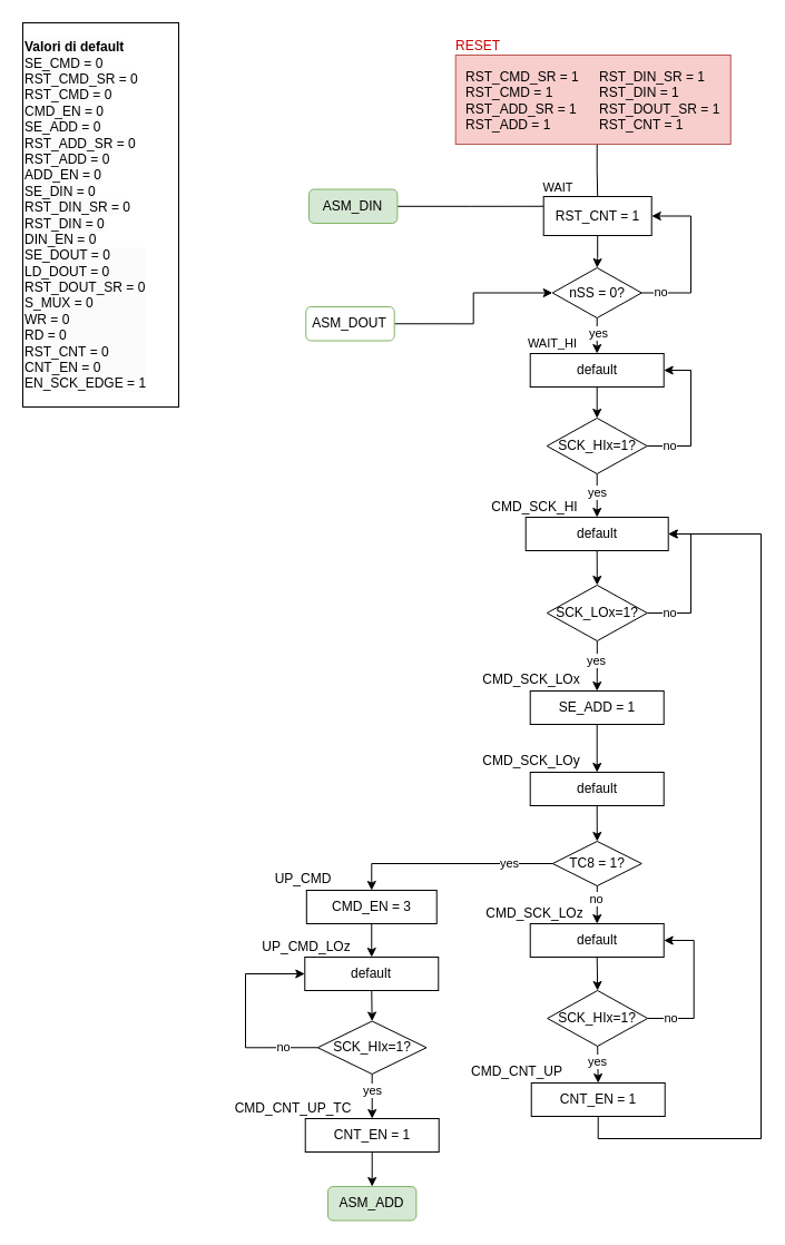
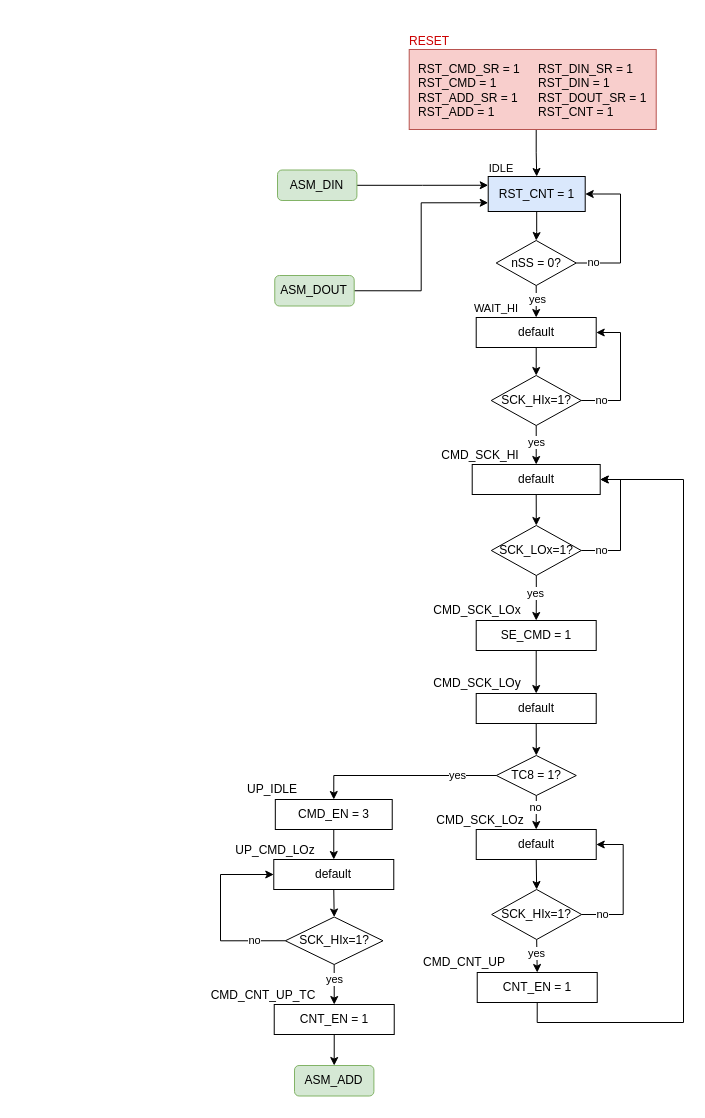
- <mxCell id="18" value="&lt;span style=&quot;font-size: 11px;&quot;&gt;WAIT&lt;/span&gt;" style="text;html=1;strokeColor=none;fillColor=none;align=center;verticalAlign=middle;whiteSpace=wrap;rounded=0;fontSize=16;" parent="16" vertex="1"><mxGeometry width="60" height="30" as="geometry" /></mxCell>
+ <mxCell id="18" value="&lt;span style=&quot;font-size: 11px;&quot;&gt;IDLE&lt;/span&gt;" style="text;html=1;strokeColor=none;fillColor=none;align=center;verticalAlign=middle;whiteSpace=wrap;rounded=0;fontSize=16;" parent="16" vertex="1"><mxGeometry width="60" height="30" as="geometry" /></mxCell>
- <mxCell id="10" style="edgeStyle=orthogonalEdgeStyle;rounded=0;orthogonalLoop=1;jettySize=auto;html=1;exitX=0;exitY=1;exitDx=0;exitDy=0;entryX=0.5;entryY=0;entryDx=0;entryDy=0;endArrow=none;" parent="1" source="15" target="17" edge="1"><mxGeometry relative="1" as="geometry" /></mxCell>
+ <mxCell id="10" style="edgeStyle=orthogonalEdgeStyle;rounded=0;orthogonalLoop=1;jettySize=auto;html=1;exitX=0;exitY=1;exitDx=0;exitDy=0;entryX=0.5;entryY=0;entryDx=0;entryDy=0;" parent="1" source="15" target="17" edge="1"><mxGeometry relative="1" as="geometry" /></mxCell>
- <mxCell id="8" style="edgeStyle=orthogonalEdgeStyle;rounded=0;orthogonalLoop=1;jettySize=auto;html=1;entryX=0;entryY=0.25;entryDx=0;entryDy=0;endArrow=none;" parent="1" source="9" target="17" edge="1"><mxGeometry relative="1" as="geometry" /></mxCell>
+ <mxCell id="8" style="edgeStyle=orthogonalEdgeStyle;rounded=0;orthogonalLoop=1;jettySize=auto;html=1;entryX=0;entryY=0.25;entryDx=0;entryDy=0;" parent="1" source="9" target="17" edge="1"><mxGeometry relative="1" as="geometry" /></mxCell>
- <mxCell id="70" value="&lt;span style=&quot;color: rgb(0, 0, 0); font-family: Helvetica; font-size: 12px; font-style: normal; font-variant-ligatures: normal; font-variant-caps: normal; letter-spacing: normal; orphans: 2; text-indent: 0px; text-transform: none; widows: 2; word-spacing: 0px; -webkit-text-stroke-width: 0px; background-color: rgb(251, 251, 251); text-decoration-thickness: initial; text-decoration-style: initial; text-decoration-color: initial; float: none; display: inline !important;&quot;&gt;&lt;b&gt;Valori di default&lt;/b&gt;&lt;br&gt;SE_CMD = 0&lt;/span&gt;&lt;br style=&quot;border-color: var(--border-color); color: rgb(0, 0, 0); font-family: Helvetica; font-size: 12px; font-style: normal; font-variant-ligatures: normal; font-variant-caps: normal; font-weight: 400; letter-spacing: normal; orphans: 2; text-indent: 0px; text-transform: none; widows: 2; word-spacing: 0px; -webkit-text-stroke-width: 0px; background-color: rgb(251, 251, 251); text-decoration-thickness: initial; text-decoration-style: initial; text-decoration-color: initial;&quot;&gt;&lt;span style=&quot;color: rgb(0, 0, 0); font-family: Helvetica; font-size: 12px; font-style: normal; font-variant-ligatures: normal; font-variant-caps: normal; font-weight: 400; letter-spacing: normal; orphans: 2; text-indent: 0px; text-transform: none; widows: 2; word-spacing: 0px; -webkit-text-stroke-width: 0px; background-color: rgb(251, 251, 251); text-decoration-thickness: initial; text-decoration-style: initial; text-decoration-color: initial; float: none; display: inline !important;&quot;&gt;RST_CMD_SR = 0&lt;/span&gt;&lt;br style=&quot;border-color: var(--border-color); color: rgb(0, 0, 0); font-family: Helvetica; font-size: 12px; font-style: normal; font-variant-ligatures: normal; font-variant-caps: normal; font-weight: 400; letter-spacing: normal; orphans: 2; text-indent: 0px; text-transform: none; widows: 2; word-spacing: 0px; -webkit-text-stroke-width: 0px; background-color: rgb(251, 251, 251); text-decoration-thickness: initial; text-decoration-style: initial; text-decoration-color: initial;&quot;&gt;&lt;span style=&quot;color: rgb(0, 0, 0); font-family: Helvetica; font-size: 12px; font-style: normal; font-variant-ligatures: normal; font-variant-caps: normal; font-weight: 400; letter-spacing: normal; orphans: 2; text-indent: 0px; text-transform: none; widows: 2; word-spacing: 0px; -webkit-text-stroke-width: 0px; background-color: rgb(251, 251, 251); text-decoration-thickness: initial; text-decoration-style: initial; text-decoration-color: initial; float: none; display: inline !important;&quot;&gt;RST_CMD = 0&lt;/span&gt;&lt;br style=&quot;border-color: var(--border-color); color: rgb(0, 0, 0); font-family: Helvetica; font-size: 12px; font-style: normal; font-variant-ligatures: normal; font-variant-caps: normal; font-weight: 400; letter-spacing: normal; orphans: 2; text-indent: 0px; text-transform: none; widows: 2; word-spacing: 0px; -webkit-text-stroke-width: 0px; background-color: rgb(251, 251, 251); text-decoration-thickness: initial; text-decoration-style: initial; text-decoration-color: initial;&quot;&gt;&lt;span style=&quot;color: rgb(0, 0, 0); font-family: Helvetica; font-size: 12px; font-style: normal; font-variant-ligatures: normal; font-variant-caps: normal; font-weight: 400; letter-spacing: normal; orphans: 2; text-indent: 0px; text-transform: none; widows: 2; word-spacing: 0px; -webkit-text-stroke-width: 0px; background-color: rgb(251, 251, 251); text-decoration-thickness: initial; text-decoration-style: initial; text-decoration-color: initial; float: none; display: inline !important;&quot;&gt;CMD_EN = 0&lt;/span&gt;&lt;br style=&quot;border-color: var(--border-color); color: rgb(0, 0, 0); font-family: Helvetica; font-size: 12px; font-style: normal; font-variant-ligatures: normal; font-variant-caps: normal; font-weight: 400; letter-spacing: normal; orphans: 2; text-indent: 0px; text-transform: none; widows: 2; word-spacing: 0px; -webkit-text-stroke-width: 0px; background-color: rgb(251, 251, 251); text-decoration-thickness: initial; text-decoration-style: initial; text-decoration-color: initial;&quot;&gt;&lt;span style=&quot;color: rgb(0, 0, 0); font-family: Helvetica; font-size: 12px; font-style: normal; font-variant-ligatures: normal; font-variant-caps: normal; font-weight: 400; letter-spacing: normal; orphans: 2; text-indent: 0px; text-transform: none; widows: 2; word-spacing: 0px; -webkit-text-stroke-width: 0px; background-color: rgb(251, 251, 251); text-decoration-thickness: initial; text-decoration-style: initial; text-decoration-color: initial; float: none; display: inline !important;&quot;&gt;SE_ADD = 0&lt;/span&gt;&lt;br style=&quot;border-color: var(--border-color); color: rgb(0, 0, 0); font-family: Helvetica; font-size: 12px; font-style: normal; font-variant-ligatures: normal; font-variant-caps: normal; font-weight: 400; letter-spacing: normal; orphans: 2; text-indent: 0px; text-transform: none; widows: 2; word-spacing: 0px; -webkit-text-stroke-width: 0px; background-color: rgb(251, 251, 251); text-decoration-thickness: initial; text-decoration-style: initial; text-decoration-color: initial;&quot;&gt;&lt;span style=&quot;color: rgb(0, 0, 0); font-family: Helvetica; font-size: 12px; font-style: normal; font-variant-ligatures: normal; font-variant-caps: normal; font-weight: 400; letter-spacing: normal; orphans: 2; text-indent: 0px; text-transform: none; widows: 2; word-spacing: 0px; -webkit-text-stroke-width: 0px; background-color: rgb(251, 251, 251); text-decoration-thickness: initial; text-decoration-style: initial; text-decoration-color: initial; float: none; display: inline !important;&quot;&gt;RST_ADD_SR = 0&lt;/span&gt;&lt;br style=&quot;border-color: var(--border-color); color: rgb(0, 0, 0); font-family: Helvetica; font-size: 12px; font-style: normal; font-variant-ligatures: normal; font-variant-caps: normal; font-weight: 400; letter-spacing: normal; orphans: 2; text-indent: 0px; text-transform: none; widows: 2; word-spacing: 0px; -webkit-text-stroke-width: 0px; background-color: rgb(251, 251, 251); text-decoration-thickness: initial; text-decoration-style: initial; text-decoration-color: initial;&quot;&gt;&lt;span style=&quot;color: rgb(0, 0, 0); font-family: Helvetica; font-size: 12px; font-style: normal; font-variant-ligatures: normal; font-variant-caps: normal; font-weight: 400; letter-spacing: normal; orphans: 2; text-indent: 0px; text-transform: none; widows: 2; word-spacing: 0px; -webkit-text-stroke-width: 0px; background-color: rgb(251, 251, 251); text-decoration-thickness: initial; text-decoration-style: initial; text-decoration-color: initial; float: none; display: inline !important;&quot;&gt;RST_ADD = 0&lt;/span&gt;&lt;br style=&quot;border-color: var(--border-color); color: rgb(0, 0, 0); font-family: Helvetica; font-size: 12px; font-style: normal; font-variant-ligatures: normal; font-variant-caps: normal; font-weight: 400; letter-spacing: normal; orphans: 2; text-indent: 0px; text-transform: none; widows: 2; word-spacing: 0px; -webkit-text-stroke-width: 0px; background-color: rgb(251, 251, 251); text-decoration-thickness: initial; text-decoration-style: initial; text-decoration-color: initial;&quot;&gt;&lt;span style=&quot;color: rgb(0, 0, 0); font-family: Helvetica; font-size: 12px; font-style: normal; font-variant-ligatures: normal; font-variant-caps: normal; font-weight: 400; letter-spacing: normal; orphans: 2; text-indent: 0px; text-transform: none; widows: 2; word-spacing: 0px; -webkit-text-stroke-width: 0px; background-color: rgb(251, 251, 251); text-decoration-thickness: initial; text-decoration-style: initial; text-decoration-color: initial; float: none; display: inline !important;&quot;&gt;ADD_EN = 0&lt;/span&gt;&lt;br style=&quot;border-color: var(--border-color); color: rgb(0, 0, 0); font-family: Helvetica; font-size: 12px; font-style: normal; font-variant-ligatures: normal; font-variant-caps: normal; font-weight: 400; letter-spacing: normal; orphans: 2; text-indent: 0px; text-transform: none; widows: 2; word-spacing: 0px; -webkit-text-stroke-width: 0px; background-color: rgb(251, 251, 251); text-decoration-thickness: initial; text-decoration-style: initial; text-decoration-color: initial;&quot;&gt;&lt;span style=&quot;color: rgb(0, 0, 0); font-family: Helvetica; font-size: 12px; font-style: normal; font-variant-ligatures: normal; font-variant-caps: normal; font-weight: 400; letter-spacing: normal; orphans: 2; text-indent: 0px; text-transform: none; widows: 2; word-spacing: 0px; -webkit-text-stroke-width: 0px; background-color: rgb(251, 251, 251); text-decoration-thickness: initial; text-decoration-style: initial; text-decoration-color: initial; float: none; display: inline !important;&quot;&gt;SE_DIN = 0&lt;/span&gt;&lt;br style=&quot;border-color: var(--border-color); color: rgb(0, 0, 0); font-family: Helvetica; font-size: 12px; font-style: normal; font-variant-ligatures: normal; font-variant-caps: normal; font-weight: 400; letter-spacing: normal; orphans: 2; text-indent: 0px; text-transform: none; widows: 2; word-spacing: 0px; -webkit-text-stroke-width: 0px; background-color: rgb(251, 251, 251); text-decoration-thickness: initial; text-decoration-style: initial; text-decoration-color: initial;&quot;&gt;&lt;span style=&quot;color: rgb(0, 0, 0); font-family: Helvetica; font-size: 12px; font-style: normal; font-variant-ligatures: normal; font-variant-caps: normal; font-weight: 400; letter-spacing: normal; orphans: 2; text-indent: 0px; text-transform: none; widows: 2; word-spacing: 0px; -webkit-text-stroke-width: 0px; background-color: rgb(251, 251, 251); text-decoration-thickness: initial; text-decoration-style: initial; text-decoration-color: initial; float: none; display: inline !important;&quot;&gt;RST_DIN_SR = 0&lt;/span&gt;&lt;br style=&quot;border-color: var(--border-color); color: rgb(0, 0, 0); font-family: Helvetica; font-size: 12px; font-style: normal; font-variant-ligatures: normal; font-variant-caps: normal; font-weight: 400; letter-spacing: normal; orphans: 2; text-indent: 0px; text-transform: none; widows: 2; word-spacing: 0px; -webkit-text-stroke-width: 0px; background-color: rgb(251, 251, 251); text-decoration-thickness: initial; text-decoration-style: initial; text-decoration-color: initial;&quot;&gt;&lt;span style=&quot;color: rgb(0, 0, 0); font-family: Helvetica; font-size: 12px; font-style: normal; font-variant-ligatures: normal; font-variant-caps: normal; font-weight: 400; letter-spacing: normal; orphans: 2; text-indent: 0px; text-transform: none; widows: 2; word-spacing: 0px; -webkit-text-stroke-width: 0px; background-color: rgb(251, 251, 251); text-decoration-thickness: initial; text-decoration-style: initial; text-decoration-color: initial; float: none; display: inline !important;&quot;&gt;RST_DIN = 0&lt;/span&gt;&lt;br style=&quot;border-color: var(--border-color); color: rgb(0, 0, 0); font-family: Helvetica; font-size: 12px; font-style: normal; font-variant-ligatures: normal; font-variant-caps: normal; font-weight: 400; letter-spacing: normal; orphans: 2; text-indent: 0px; text-transform: none; widows: 2; word-spacing: 0px; -webkit-text-stroke-width: 0px; background-color: rgb(251, 251, 251); text-decoration-thickness: initial; text-decoration-style: initial; text-decoration-color: initial;&quot;&gt;&lt;span style=&quot;color: rgb(0, 0, 0); font-family: Helvetica; font-size: 12px; font-style: normal; font-variant-ligatures: normal; font-variant-caps: normal; font-weight: 400; letter-spacing: normal; orphans: 2; text-indent: 0px; text-transform: none; widows: 2; word-spacing: 0px; -webkit-text-stroke-width: 0px; background-color: rgb(251, 251, 251); text-decoration-thickness: initial; text-decoration-style: initial; text-decoration-color: initial; float: none; display: inline !important;&quot;&gt;DIN_EN = 0&lt;/span&gt;&lt;br style=&quot;border-color: var(--border-color); color: rgb(0, 0, 0); font-family: Helvetica; font-size: 12px; font-style: normal; font-variant-ligatures: normal; font-variant-caps: normal; font-weight: 400; letter-spacing: normal; orphans: 2; text-indent: 0px; text-transform: none; widows: 2; word-spacing: 0px; -webkit-text-stroke-width: 0px; background-color: rgb(251, 251, 251); text-decoration-thickness: initial; text-decoration-style: initial; text-decoration-color: initial;&quot;&gt;&lt;div style=&quot;border-color: var(--border-color); color: rgb(0, 0, 0); font-family: Helvetica; font-size: 12px; font-style: normal; font-variant-ligatures: normal; font-variant-caps: normal; font-weight: 400; letter-spacing: normal; orphans: 2; text-indent: 0px; text-transform: none; widows: 2; word-spacing: 0px; -webkit-text-stroke-width: 0px; background-color: rgb(251, 251, 251); text-decoration-thickness: initial; text-decoration-style: initial; text-decoration-color: initial;&quot;&gt;SE_DOUT = 0&lt;br style=&quot;border-color: var(--border-color);&quot;&gt;LD_DOUT = 0&lt;br style=&quot;border-color: var(--border-color);&quot;&gt;RST_DOUT_SR = 0&lt;br style=&quot;border-color: var(--border-color);&quot;&gt;S_MUX = 0&lt;br style=&quot;border-color: var(--border-color);&quot;&gt;WR = 0&lt;br style=&quot;border-color: var(--border-color);&quot;&gt;RD&amp;nbsp;= 0&lt;br style=&quot;border-color: var(--border-color);&quot;&gt;RST_CNT&amp;nbsp;= 0&lt;br style=&quot;border-color: var(--border-color);&quot;&gt;CNT_EN&amp;nbsp;= 0&lt;br style=&quot;border-color: var(--border-color);&quot;&gt;EN_SCK_EDGE = 1&lt;/div&gt;" style="rounded=0;whiteSpace=wrap;html=1;align=left;" parent="1" vertex="1"><mxGeometry x="20" y="20" width="140" height="345" as="geometry" /></mxCell>
- <mxCell id="17" value="RST_CNT = 1" style="rounded=0;whiteSpace=wrap;html=1;" parent="16" vertex="1"><mxGeometry x="17.0" y="25" width="97" height="35" as="geometry" /></mxCell>
+ <mxCell id="17" value="RST_CNT = 1" style="rounded=0;whiteSpace=wrap;html=1;fillColor=#dae8fc;" parent="16" vertex="1"><mxGeometry x="17.0" y="25" width="97" height="35" as="geometry" /></mxCell>
- <mxCell id="71" style="edgeStyle=orthogonalEdgeStyle;rounded=0;orthogonalLoop=1;jettySize=auto;html=1;exitX=1;exitY=0.5;exitDx=0;exitDy=0;" parent="1" source="72" target="7" edge="1"><mxGeometry relative="1" as="geometry" /></mxCell>
+ <mxCell id="71" style="edgeStyle=orthogonalEdgeStyle;rounded=0;orthogonalLoop=1;jettySize=auto;html=1;exitX=1;exitY=0.5;exitDx=0;exitDy=0;entryX=0;entryY=0.75;entryDx=0;entryDy=0;" parent="1" source="72" target="17" edge="1"><mxGeometry relative="1" as="geometry" /></mxCell>
- <mxCell id="72" value="ASM_DOUT" style="rounded=1;whiteSpace=wrap;html=1;fillColor=#ffffff;strokeColor=#82b366;" parent="1" vertex="1"><mxGeometry x="274.28" y="275" width="79.4" height="30.5" as="geometry" /></mxCell>
+ <mxCell id="72" value="ASM_DOUT" style="rounded=1;whiteSpace=wrap;html=1;fillColor=#d5e8d4;strokeColor=#82b366;" parent="1" vertex="1"><mxGeometry x="274.28" y="275" width="79.4" height="30.5" as="geometry" /></mxCell>
- <mxCell id="41" value="SE_ADD = 1" style="rounded=0;whiteSpace=wrap;html=1;" parent="1" vertex="1"><mxGeometry x="475.71" y="620" width="120" height="30" as="geometry" /></mxCell>
+ <mxCell id="41" value="SE_CMD = 1" style="rounded=0;whiteSpace=wrap;html=1;" parent="1" vertex="1"><mxGeometry x="475.71" y="620" width="120" height="30" as="geometry" /></mxCell>
- <mxCell id="54" value="UP_CMD" style="text;html=1;strokeColor=none;fillColor=none;align=center;verticalAlign=middle;whiteSpace=wrap;rounded=0;" parent="1" vertex="1"><mxGeometry x="242.27" y="774" width="60" height="30" as="geometry" /></mxCell>
+ <mxCell id="54" value="UP_IDLE" style="text;html=1;strokeColor=none;fillColor=none;align=center;verticalAlign=middle;whiteSpace=wrap;rounded=0;" parent="1" vertex="1"><mxGeometry x="242.27" y="774" width="60" height="30" as="geometry" /></mxCell>
